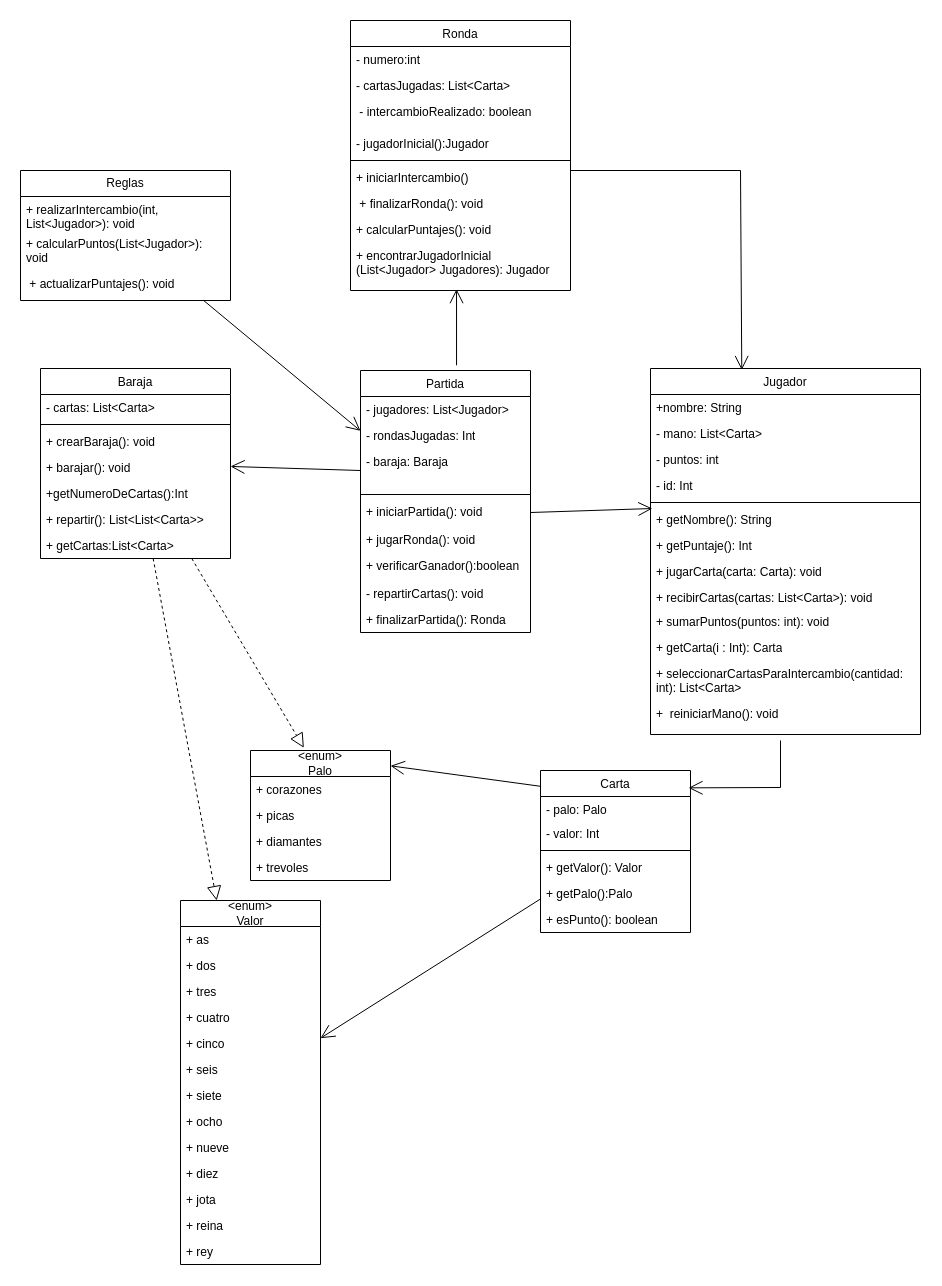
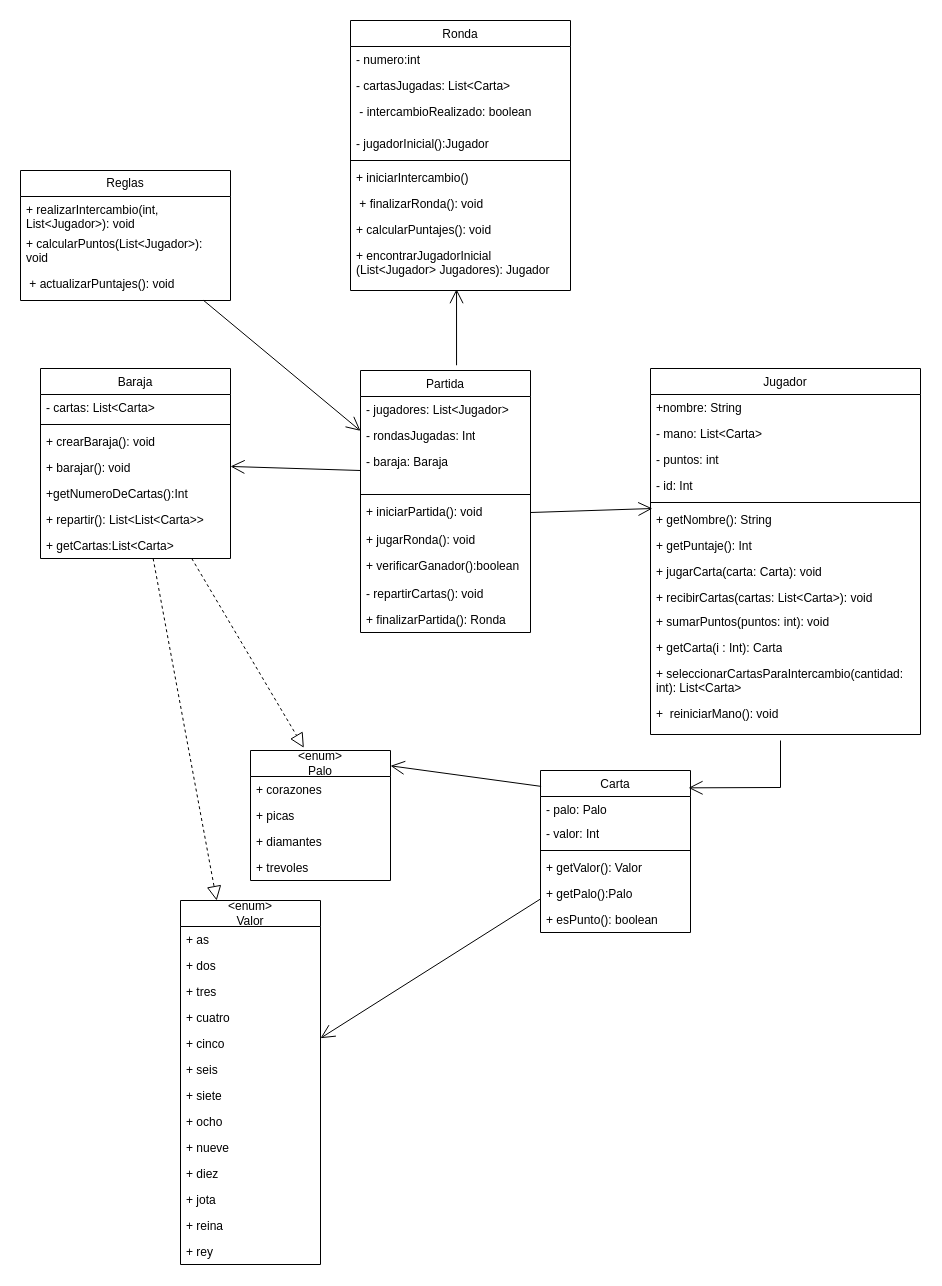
- <mxCell id="83" value="" style="endArrow=open;endFill=1;endSize=12;html=1;rounded=0;entryX=0.338;entryY=0.004;entryDx=0;entryDy=0;entryPerimeter=0;exitX=1;exitY=0.231;exitDx=0;exitDy=0;exitPerimeter=0;" parent="1" source="57" target="2" edge="1"><mxGeometry width="160" relative="1" as="geometry"><mxPoint x="420" y="270" as="sourcePoint" /><mxPoint x="580" y="270" as="targetPoint" /><Array as="points"><mxPoint x="740" y="170" /></Array></mxGeometry></mxCell>
